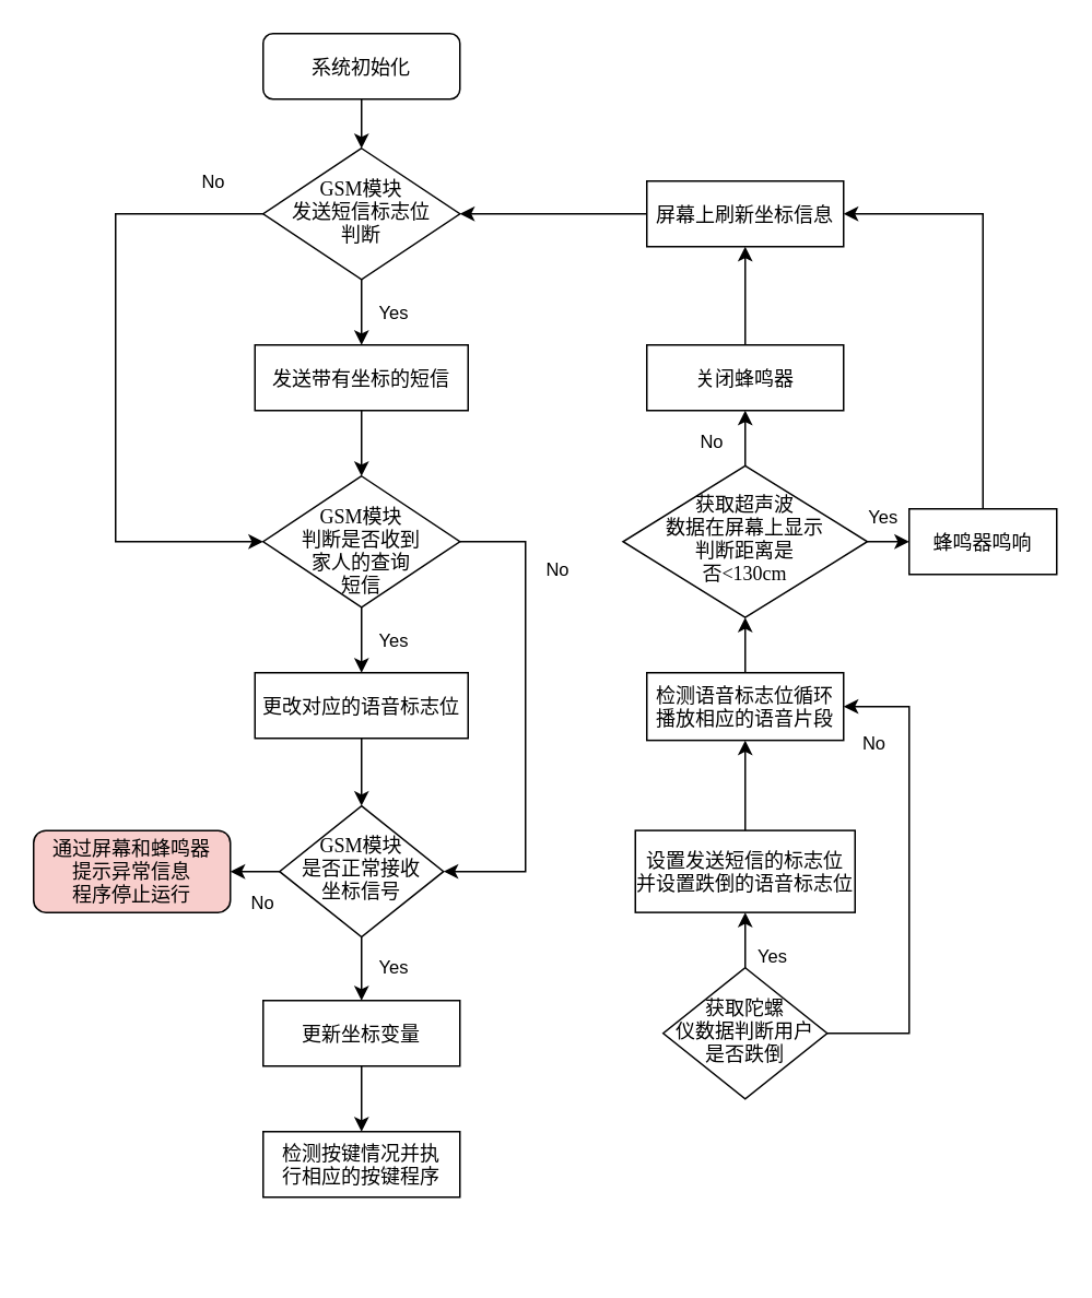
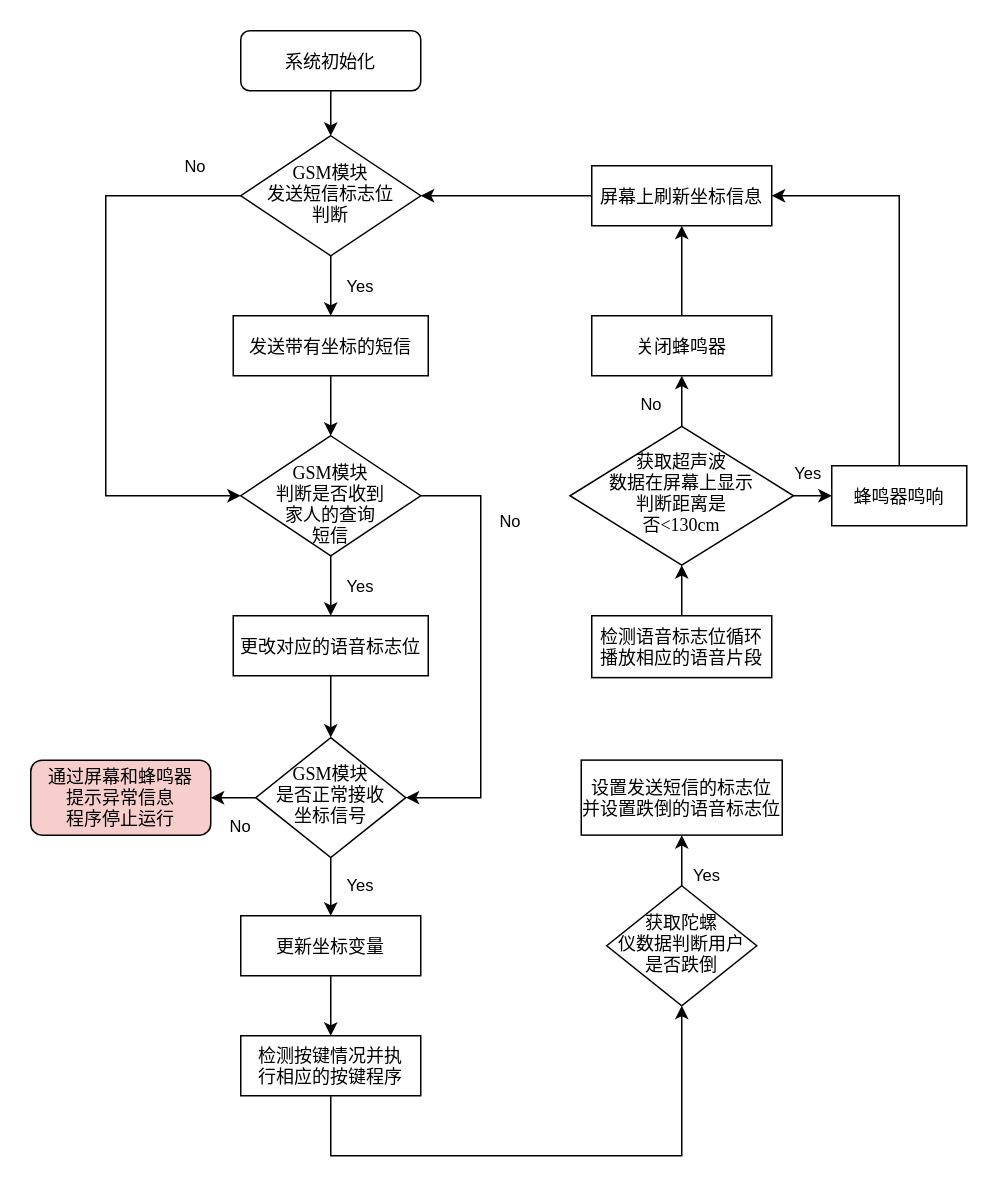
- <mxCell id="13" value="" style="edgeStyle=orthogonalEdgeStyle;rounded=0;orthogonalLoop=1;jettySize=auto;endArrow=classic;endFill=1;endSize=6;exitX=0.5;exitY=0;exitDx=0;exitDy=0;entryX=0.5;entryY=1;entryDx=0;entryDy=0;" edge="1" parent="1" source="14" target="16"><mxGeometry relative="1" as="geometry"><mxPoint x="454" y="500" as="sourcePoint" /></mxGeometry></mxCell>
- <mxCell id="8" value="No" style="rounded=0;jettySize=auto;orthogonalLoop=1;fontSize=11;endArrow=classic;endFill=1;endSize=6;strokeWidth=1;shadow=0;labelBackgroundColor=none;edgeStyle=orthogonalEdgeStyle;entryX=1;entryY=0.5;entryDx=0;entryDy=0;exitX=1;exitY=0.5;exitDx=0;exitDy=0;" parent="1" source="10" target="16" edge="1"><mxGeometry x="0.572" y="21" relative="1" as="geometry"><mxPoint as="offset" /><mxPoint x="584" y="490" as="targetPoint" /><Array as="points"><mxPoint x="554" y="630" /><mxPoint x="554" y="431" /></Array></mxGeometry></mxCell>
+ <mxCell id="2" value="" style="edgeStyle=orthogonalEdgeStyle;rounded=0;orthogonalLoop=1;jettySize=auto;endArrow=classic;endFill=1;entryX=0.5;entryY=1;entryDx=0;entryDy=0;" parent="1" source="3" target="10" edge="1"><mxGeometry relative="1" as="geometry"><mxPoint x="220" y="780" as="targetPoint" /><Array as="points"><mxPoint x="220" y="770" /><mxPoint x="454" y="770" /></Array></mxGeometry></mxCell>
